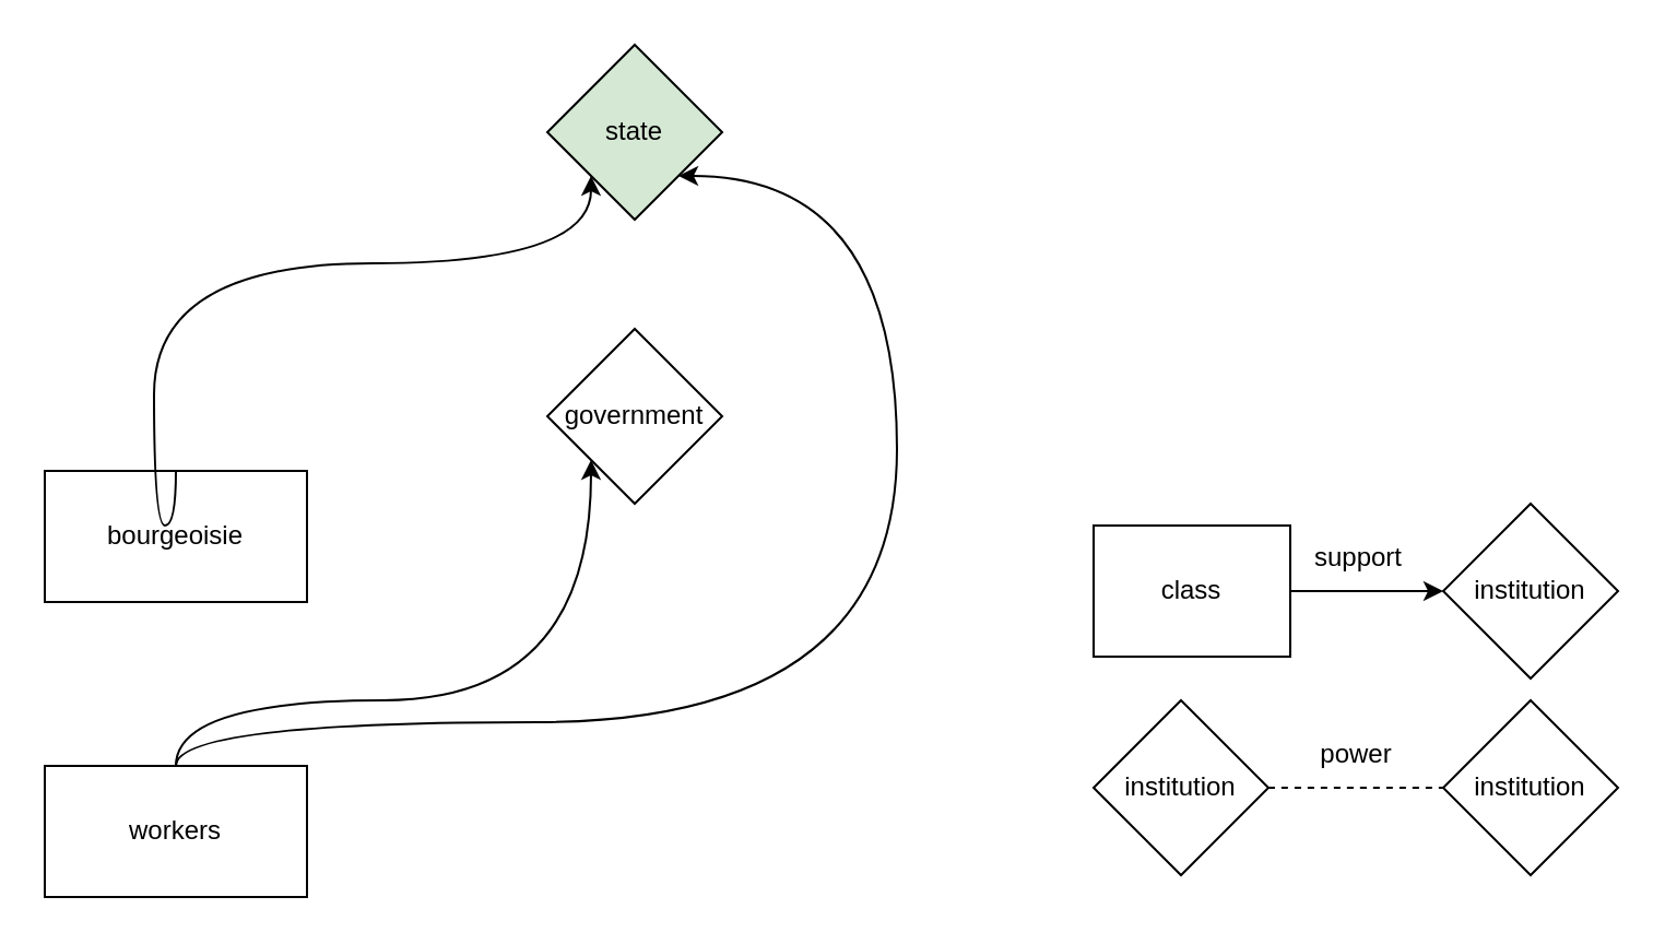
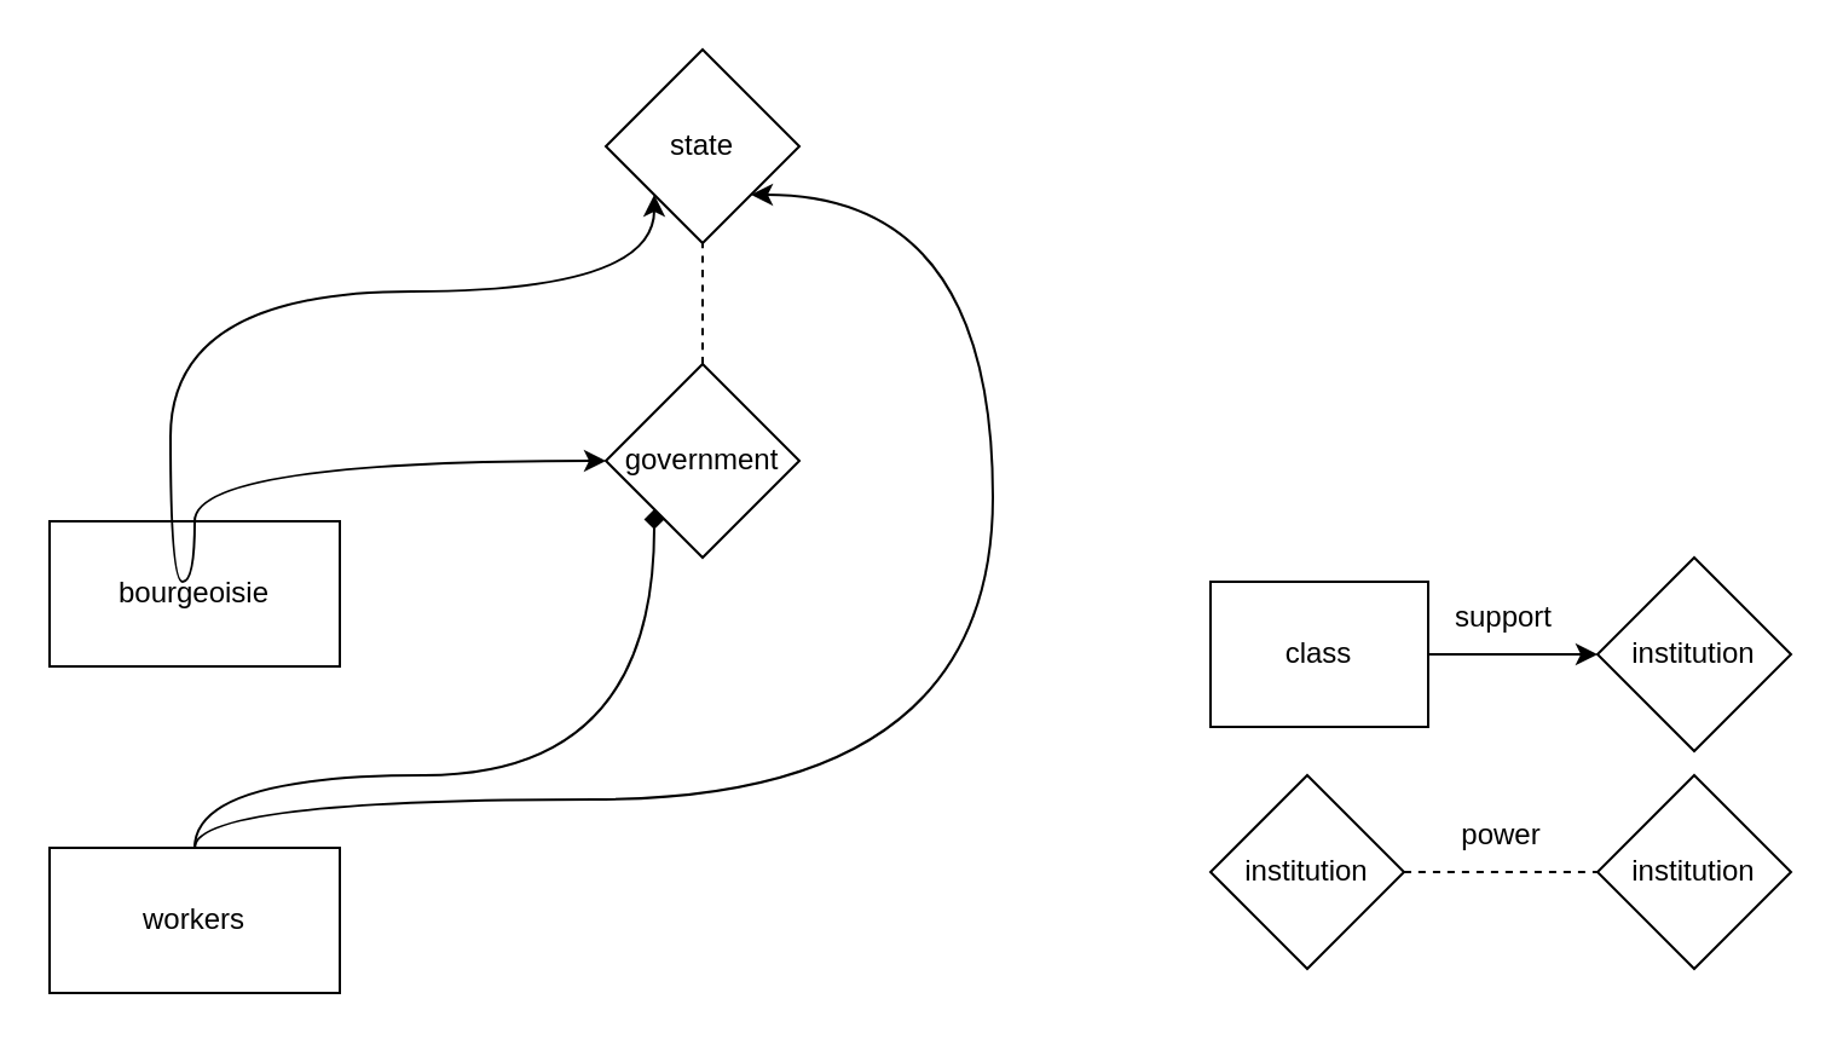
- <mxCell id="2" value="state" style="rhombus;whiteSpace=wrap;html=1;fillColor=#d5e8d4;" vertex="1" parent="1"><mxGeometry x="250" y="20" width="80" height="80" as="geometry" /></mxCell>
+ <mxCell id="2" value="state" style="rhombus;whiteSpace=wrap;html=1;" vertex="1" parent="1"><mxGeometry x="250" y="20" width="80" height="80" as="geometry" /></mxCell>
+ <mxCell id="9" value="" style="endArrow=none;dashed=1;html=1;curved=1;entryX=0.5;entryY=1;entryDx=0;entryDy=0;" edge="1" parent="1" source="8" target="2"><mxGeometry width="50" height="50" relative="1" as="geometry"><mxPoint x="340" y="240" as="sourcePoint" /><mxPoint x="390" y="190" as="targetPoint" /></mxGeometry></mxCell>
+ <mxCell id="3" style="edgeStyle=orthogonalEdgeStyle;html=1;exitX=0.5;exitY=0;exitDx=0;exitDy=0;entryX=0;entryY=0.5;entryDx=0;entryDy=0;curved=1;" edge="1" parent="1" source="4" target="8"><mxGeometry relative="1" as="geometry" /></mxCell>
- <mxCell id="5" style="edgeStyle=orthogonalEdgeStyle;html=1;exitX=0.5;exitY=0;exitDx=0;exitDy=0;entryX=0;entryY=1;entryDx=0;entryDy=0;curved=1;" edge="1" parent="1" source="7" target="8"><mxGeometry relative="1" as="geometry"><Array as="points"><mxPoint x="80" y="320" /><mxPoint x="270" y="320" /></Array></mxGeometry></mxCell>
+ <mxCell id="5" style="edgeStyle=orthogonalEdgeStyle;html=1;exitX=0.5;exitY=0;exitDx=0;exitDy=0;entryX=0;entryY=1;entryDx=0;entryDy=0;curved=1;endArrow=diamond;" edge="1" parent="1" source="7" target="8"><mxGeometry relative="1" as="geometry"><Array as="points"><mxPoint x="80" y="320" /><mxPoint x="270" y="320" /></Array></mxGeometry></mxCell>
